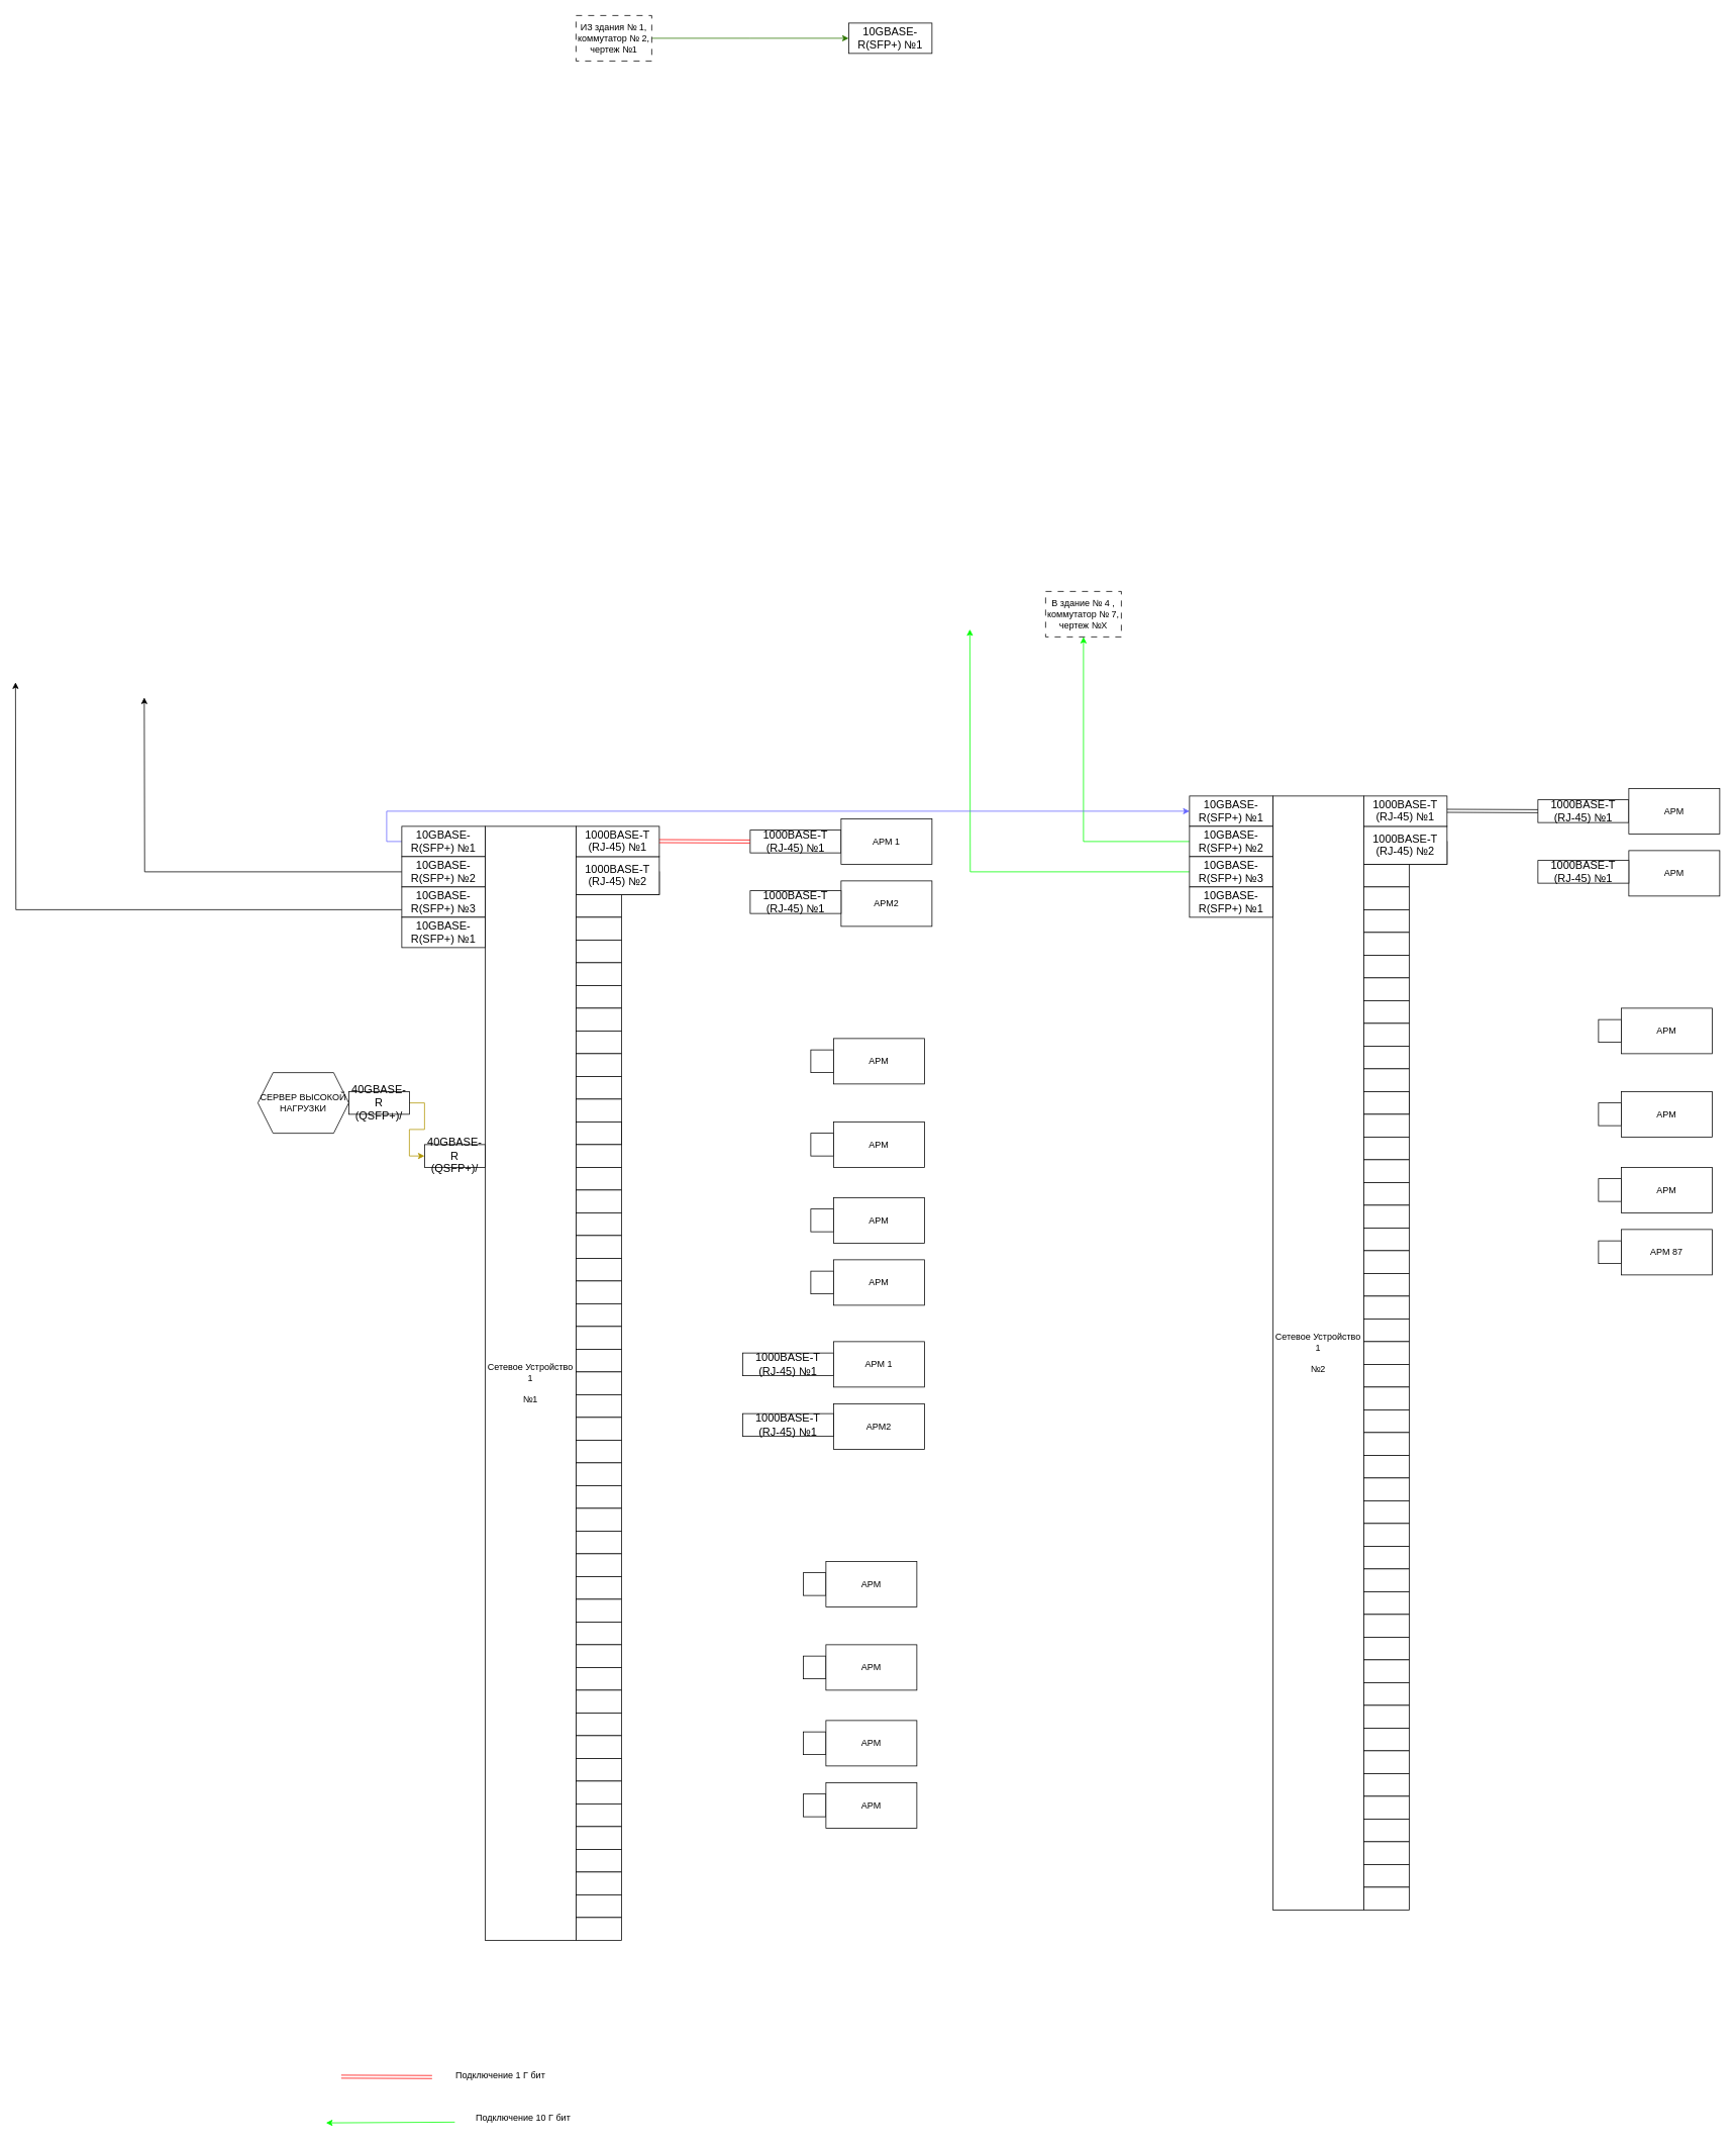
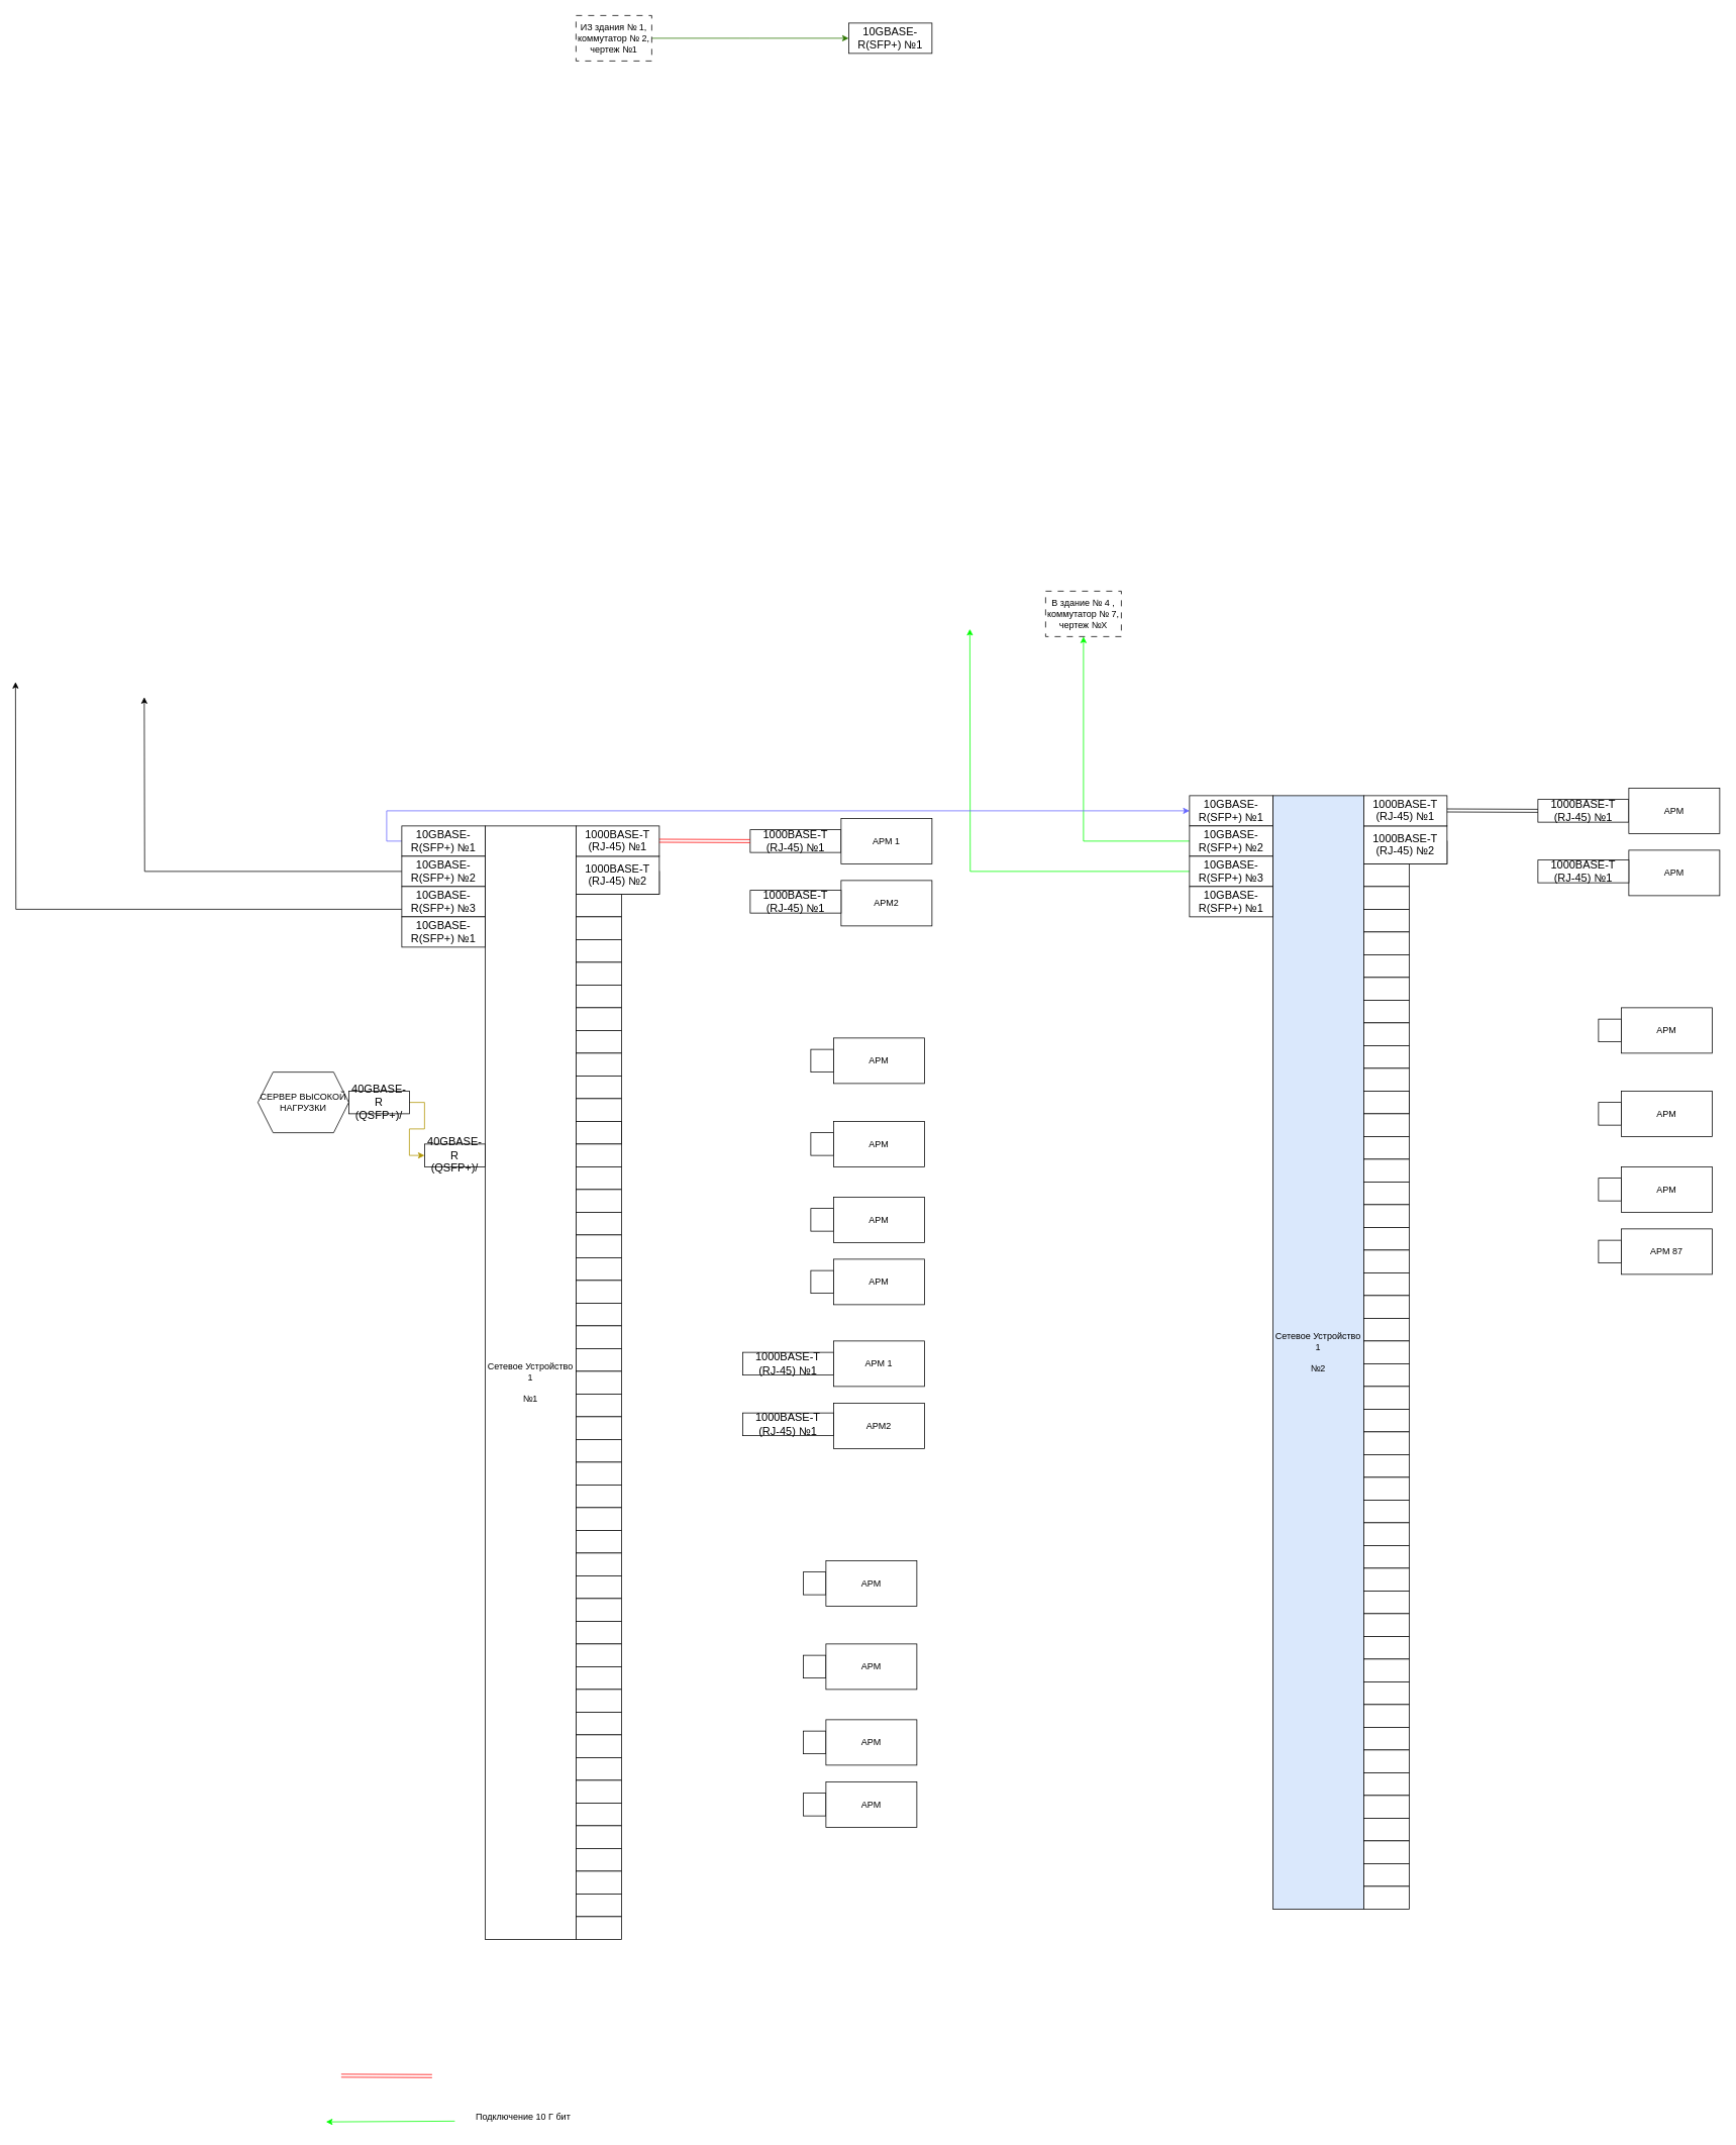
- <mxCell id="2" value="Сетевое Устройство 1&lt;div&gt;&lt;br&gt;&lt;/div&gt;&lt;div&gt;№2&lt;/div&gt;" style="rounded=0;whiteSpace=wrap;html=1;" vertex="1" parent="1"><mxGeometry x="1680" y="1050" width="120" height="1470" as="geometry" /></mxCell>
+ <mxCell id="2" value="Сетевое Устройство 1&lt;div&gt;&lt;br&gt;&lt;/div&gt;&lt;div&gt;№2&lt;/div&gt;" style="rounded=0;whiteSpace=wrap;html=1;fillColor=#dae8fc;" vertex="1" parent="1"><mxGeometry x="1680" y="1050" width="120" height="1470" as="geometry" /></mxCell>
- <mxCell id="148" value="Подключение 1 Г бит" style="text;html=1;align=center;verticalAlign=middle;resizable=0;points=[];autosize=1;strokeColor=none;fillColor=none;" vertex="1" parent="1"><mxGeometry x="590" y="2724" width="140" height="30" as="geometry" /></mxCell>
